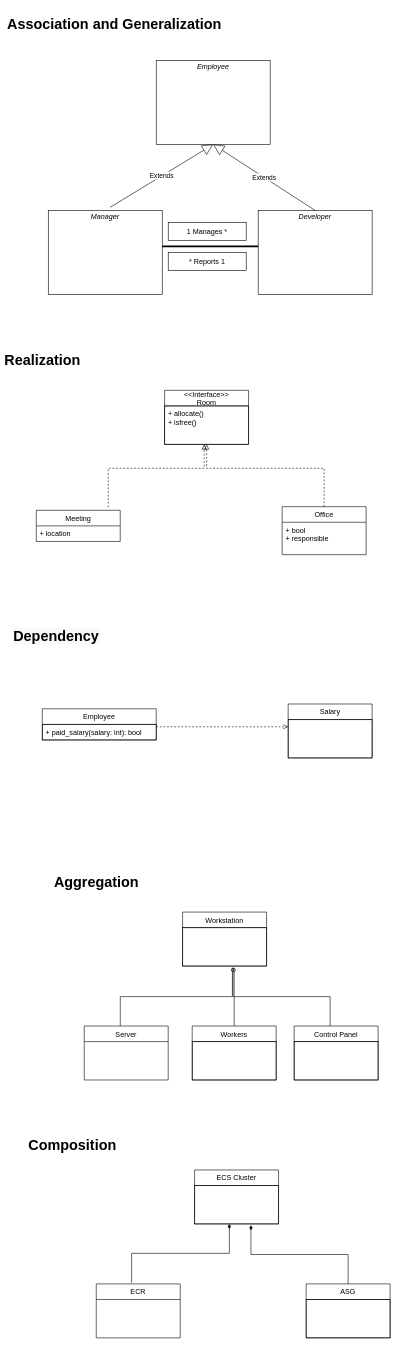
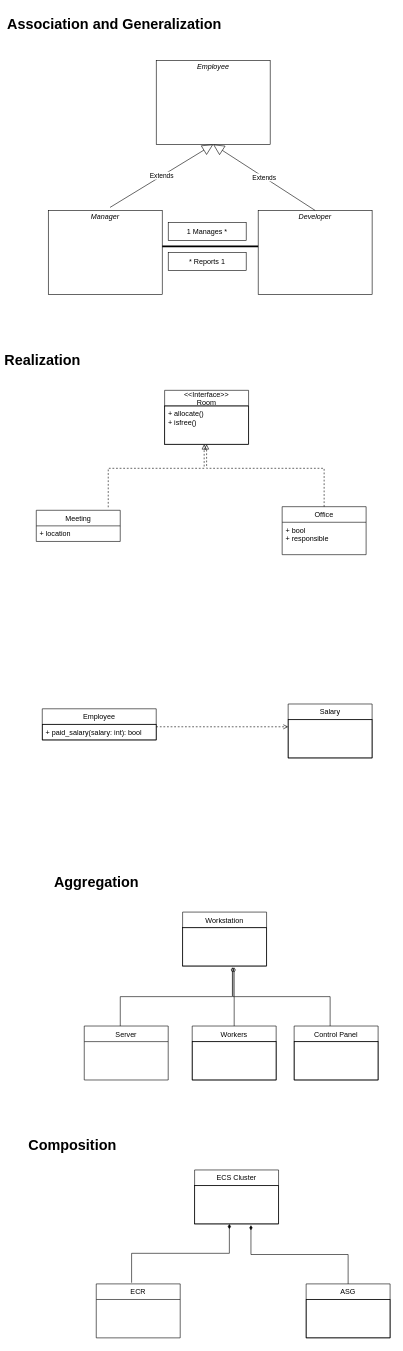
- <mxCell id="33" value="&lt;span style=&quot;font-family: helvetica; font-size: 24px; font-style: normal; font-weight: 700; letter-spacing: normal; text-align: center; text-indent: 0px; text-transform: none; word-spacing: 0px; background-color: rgb(248, 249, 250); display: inline; float: none;&quot;&gt;Dependency&lt;/span&gt;" style="text;whiteSpace=wrap;html=1;fontColor=default;" vertex="1" parent="1"><mxGeometry x="20" y="1040" width="170" height="30" as="geometry" /></mxCell>
